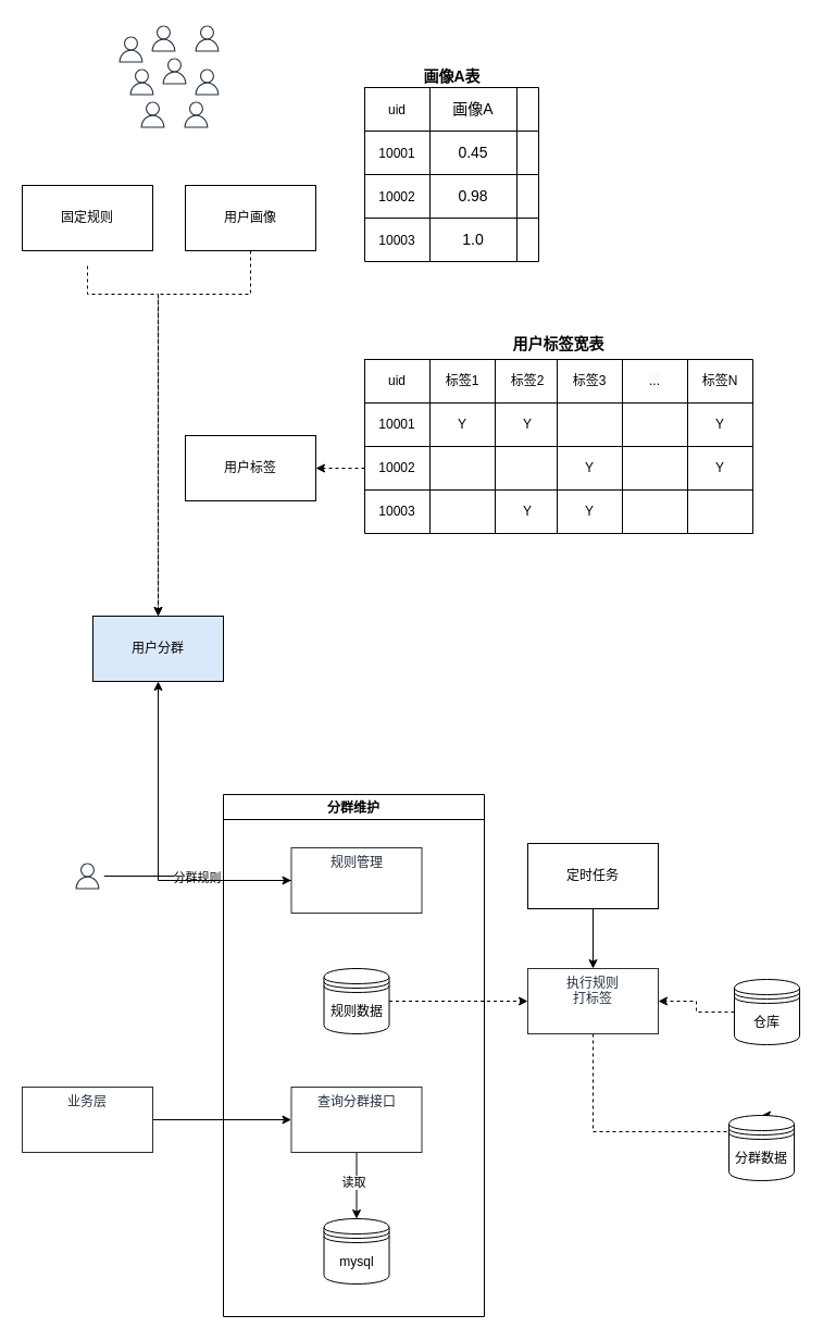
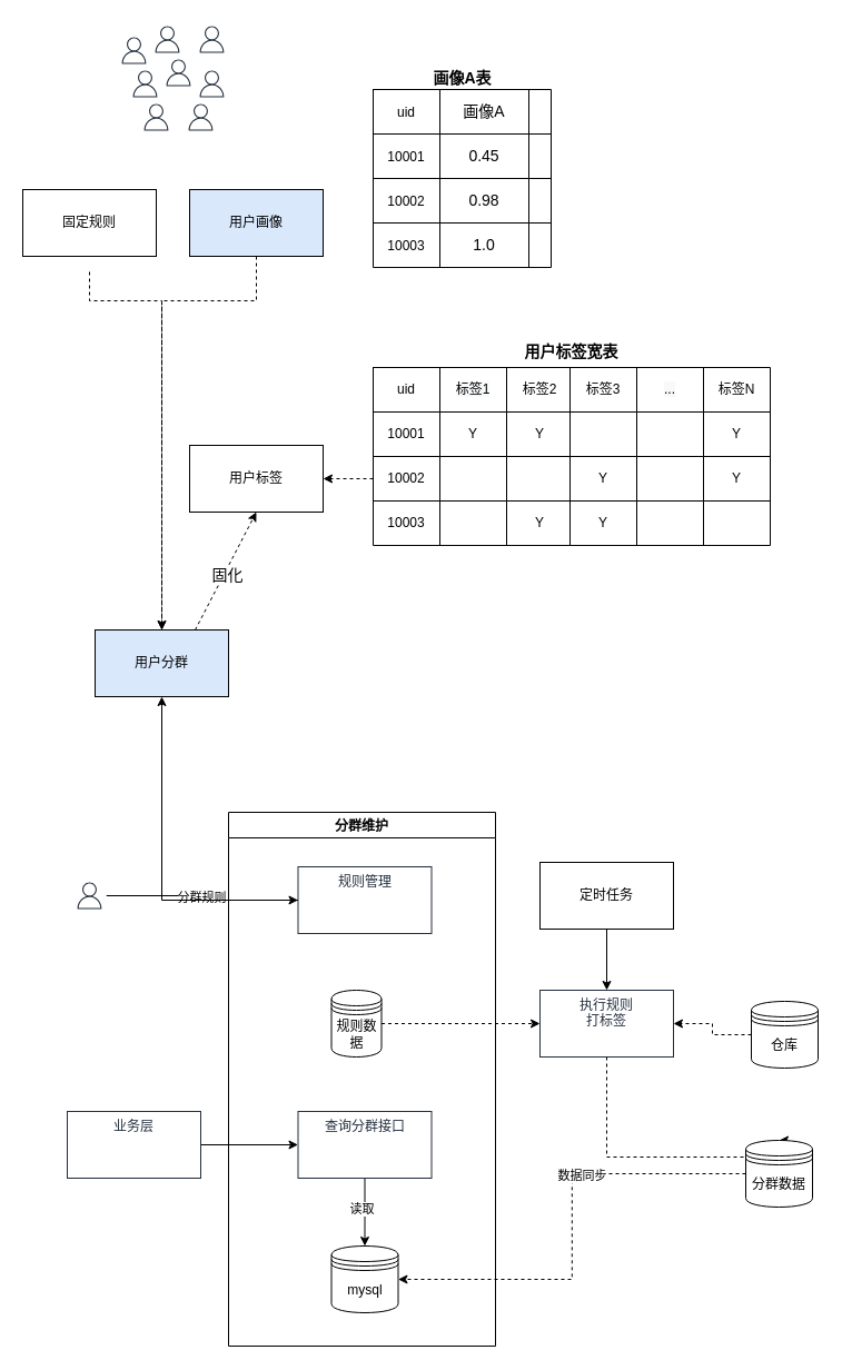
- <mxCell id="12" value="用户画像" style="rounded=0;whiteSpace=wrap;html=1;" parent="1" vertex="1"><mxGeometry x="170" y="170" width="120" height="60" as="geometry" /></mxCell>
+ <mxCell id="12" value="用户画像" style="rounded=0;whiteSpace=wrap;html=1;fillColor=#dae8fc;" parent="1" vertex="1"><mxGeometry x="170" y="170" width="120" height="60" as="geometry" /></mxCell>
+ <mxCell id="16" style="rounded=0;orthogonalLoop=1;jettySize=auto;html=1;exitX=0.75;exitY=0;exitDx=0;exitDy=0;entryX=0.5;entryY=1;entryDx=0;entryDy=0;dashed=1;fontSize=14;" parent="1" source="18" target="15" edge="1"><mxGeometry relative="1" as="geometry" /></mxCell>
+ <mxCell id="17" value="固化" style="edgeLabel;html=1;align=center;verticalAlign=middle;resizable=0;points=[];fontSize=14;" parent="16" vertex="1" connectable="0"><mxGeometry x="-0.041" y="-2" relative="1" as="geometry"><mxPoint as="offset" /></mxGeometry></mxCell>
- <mxCell id="88" value="规则数据" style="shape=datastore;whiteSpace=wrap;html=1;" vertex="1" parent="86"><mxGeometry x="92.5" y="160" width="60" height="60" as="geometry" /></mxCell>
+ <mxCell id="88" value="规则数据" style="shape=datastore;whiteSpace=wrap;html=1;" vertex="1" parent="86"><mxGeometry x="92.5" y="160" width="45" height="60" as="geometry" /></mxCell>
- <mxCell id="95" value="业务层" style="whiteSpace=wrap;html=1;verticalAlign=top;fillColor=#ffffff;strokeColor=#232F3E;fontColor=#232F3E;sketch=0;gradientColor=none;dashed=0;fontStyle=0;strokeWidth=1;" vertex="1" parent="1"><mxGeometry x="20" y="999" width="120" height="60" as="geometry" /></mxCell>
+ <mxCell id="95" value="业务层" style="whiteSpace=wrap;html=1;verticalAlign=top;fillColor=#ffffff;strokeColor=#232F3E;fontColor=#232F3E;sketch=0;gradientColor=none;dashed=0;fontStyle=0;strokeWidth=1;" vertex="1" parent="1"><mxGeometry x="60" y="999" width="120" height="60" as="geometry" /></mxCell>
+ <mxCell id="83" style="edgeStyle=orthogonalEdgeStyle;rounded=0;orthogonalLoop=1;jettySize=auto;html=1;entryX=1;entryY=0.5;entryDx=0;entryDy=0;dashed=1;" edge="1" parent="1" source="85" target="90"><mxGeometry relative="1" as="geometry" /></mxCell>
+ <mxCell id="84" value="数据同步" style="edgeLabel;html=1;align=center;verticalAlign=middle;resizable=0;points=[];" vertex="1" connectable="0" parent="83"><mxGeometry x="-0.272" y="1" relative="1" as="geometry"><mxPoint as="offset" /></mxGeometry></mxCell>
